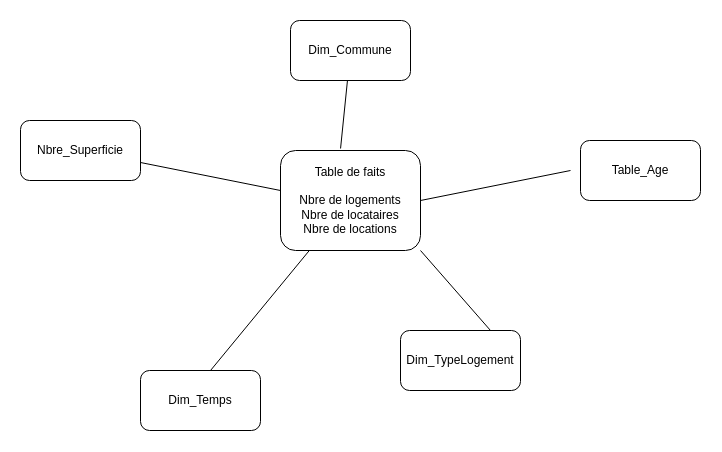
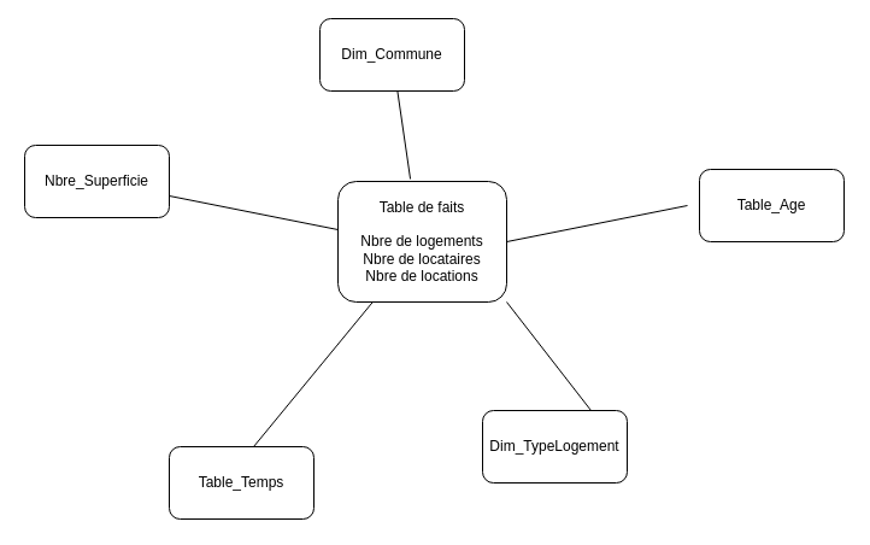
- <mxCell id="6" value="Dim_Commune" style="rounded=1;whiteSpace=wrap;html=1;" vertex="1" parent="1"><mxGeometry x="290" y="20" width="120" height="60" as="geometry" /></mxCell>
+ <mxCell id="6" value="Dim_Commune" style="rounded=1;whiteSpace=wrap;html=1;" vertex="1" parent="1"><mxGeometry x="265" y="15" width="120" height="60" as="geometry" /></mxCell>
- <mxCell id="5" value="Dim_TypeLogement" style="rounded=1;whiteSpace=wrap;html=1;" vertex="1" parent="1"><mxGeometry x="400" y="330" width="120" height="60" as="geometry" /></mxCell>
+ <mxCell id="5" value="Dim_TypeLogement" style="rounded=1;whiteSpace=wrap;html=1;" vertex="1" parent="1"><mxGeometry x="400" y="340" width="120" height="60" as="geometry" /></mxCell>
- <mxCell id="4" value="Dim_Temps" style="rounded=1;whiteSpace=wrap;html=1;" vertex="1" parent="1"><mxGeometry x="140" y="370" width="120" height="60" as="geometry" /></mxCell>
+ <mxCell id="4" value="Table_Temps" style="rounded=1;whiteSpace=wrap;html=1;" vertex="1" parent="1"><mxGeometry x="140" y="370" width="120" height="60" as="geometry" /></mxCell>
